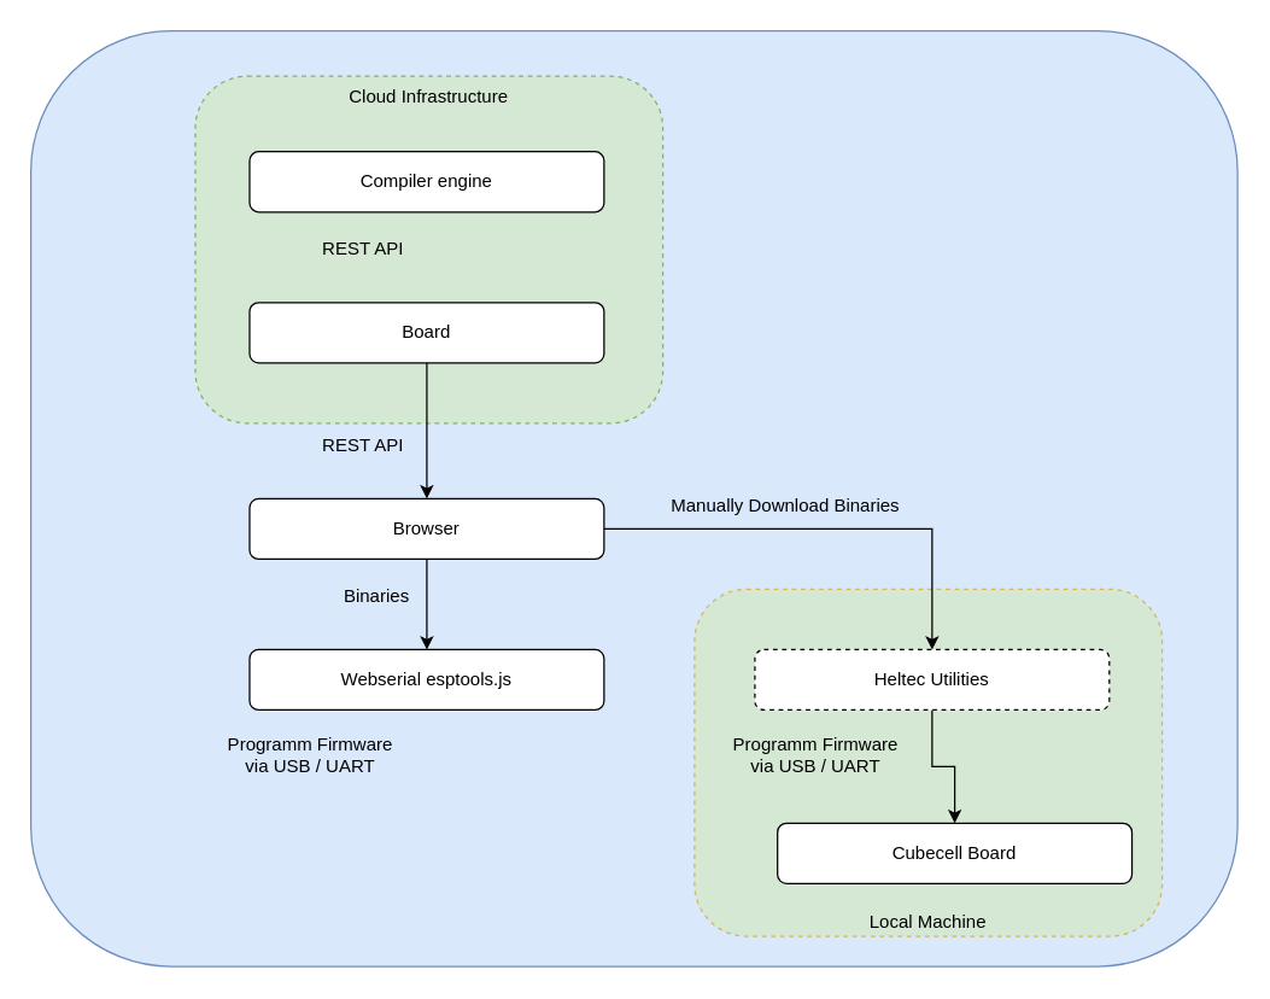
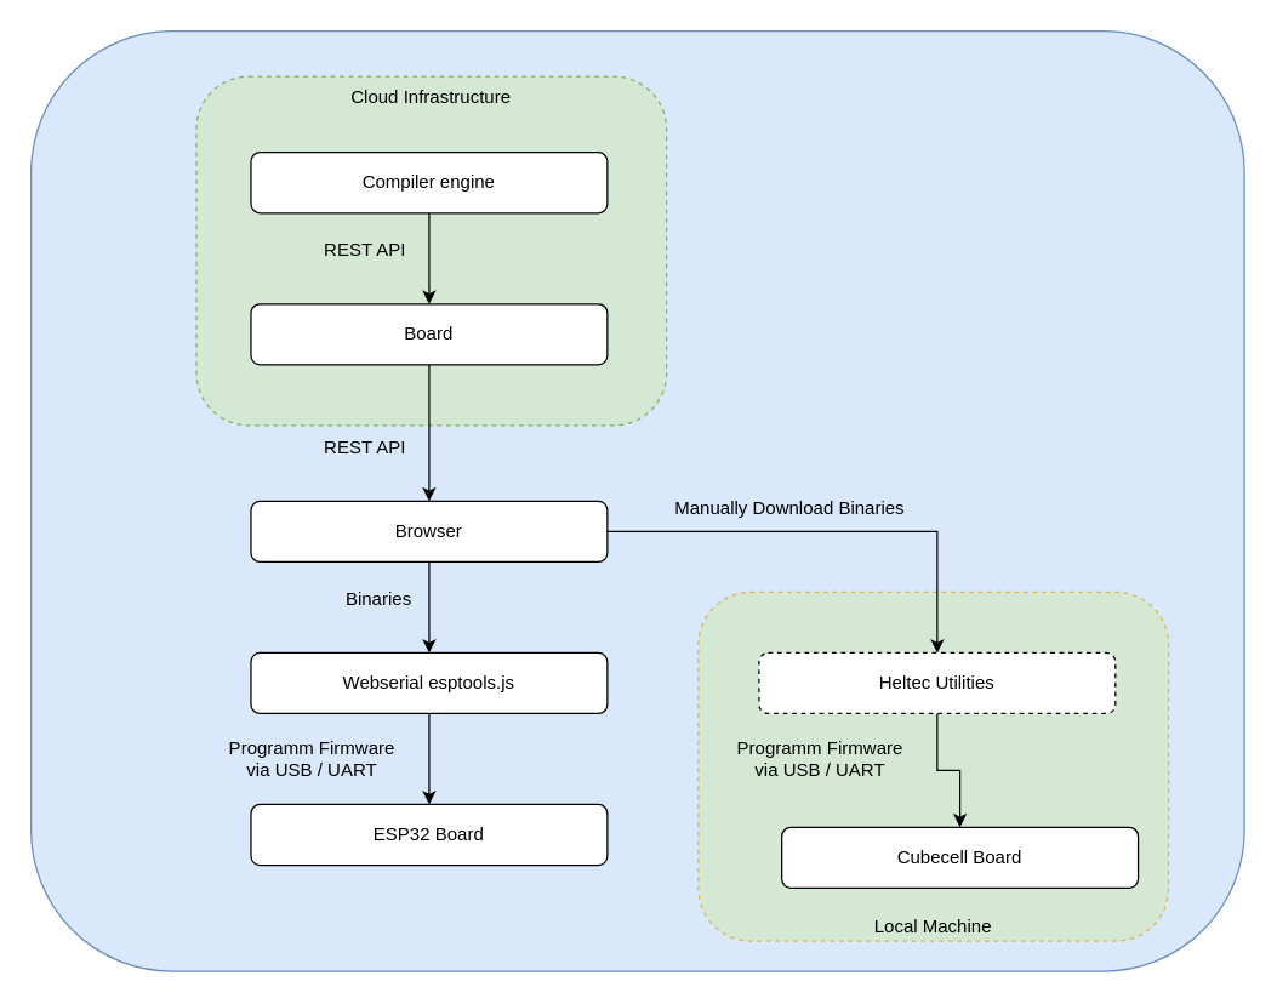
+ <mxCell id="5" value="" style="edgeStyle=orthogonalEdgeStyle;rounded=0;orthogonalLoop=1;jettySize=auto;html=1;" edge="1" parent="1" source="6" target="8"><mxGeometry relative="1" as="geometry" /></mxCell>
+ <mxCell id="15" value="" style="edgeStyle=orthogonalEdgeStyle;rounded=0;orthogonalLoop=1;jettySize=auto;html=1;" edge="1" parent="1" source="16" target="17"><mxGeometry relative="1" as="geometry" /></mxCell>
+ <mxCell id="17" value="ESP32 Board" style="rounded=1;whiteSpace=wrap;html=1;" vertex="1" parent="1"><mxGeometry x="165" y="530" width="235" height="40" as="geometry" /></mxCell>
